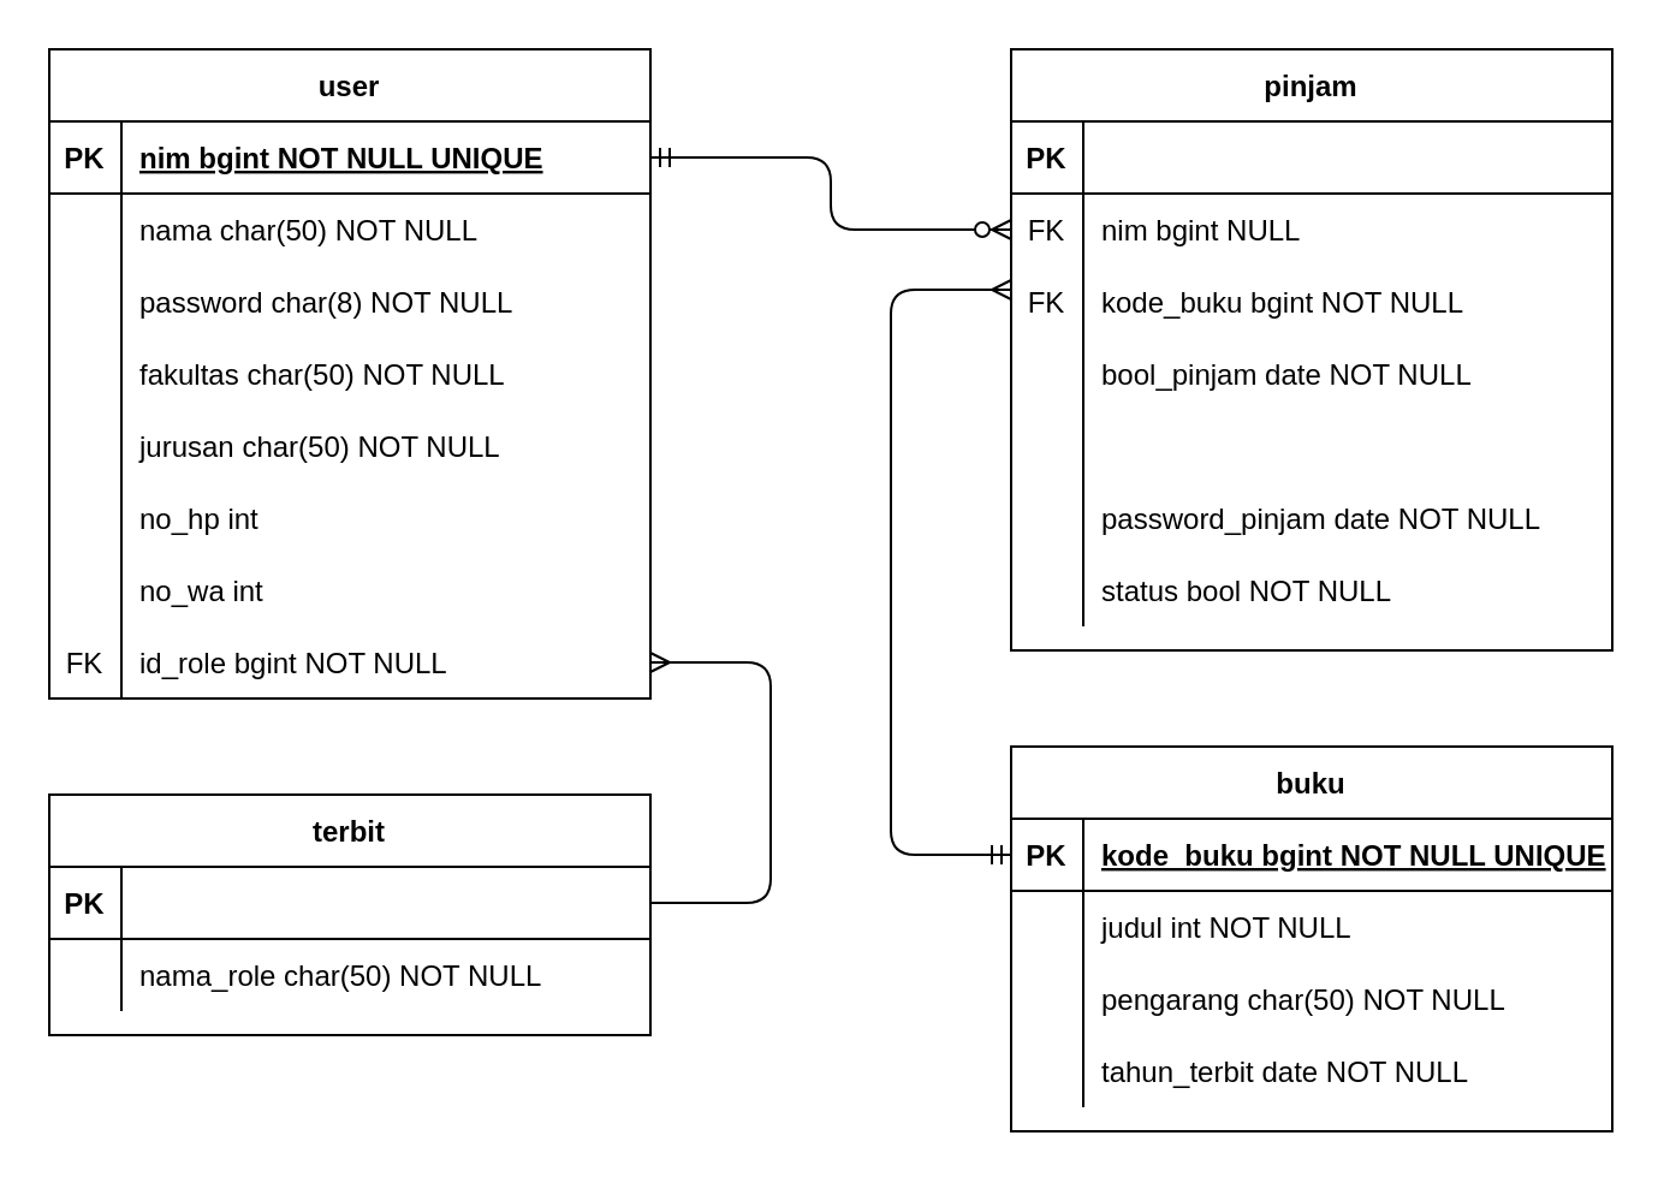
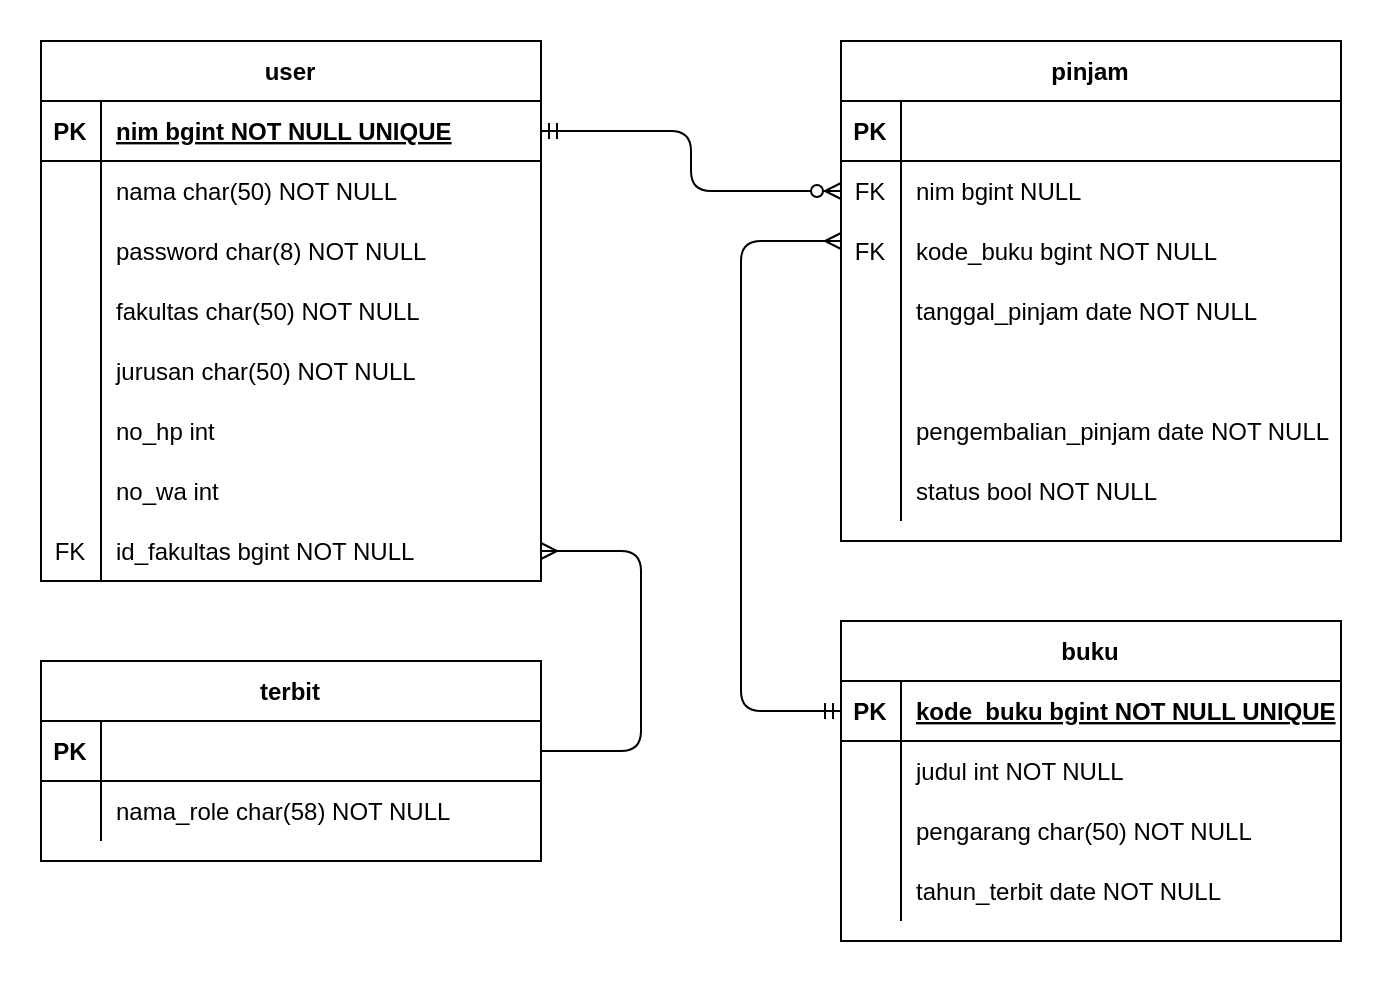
- <mxCell id="38" value="bool_pinjam date NOT NULL" style="shape=partialRectangle;overflow=hidden;connectable=0;fillColor=none;top=0;left=0;bottom=0;right=0;align=left;spacingLeft=6;" parent="36" vertex="1"><mxGeometry x="30" width="220" height="30" as="geometry" /></mxCell>
+ <mxCell id="38" value="tanggal_pinjam date NOT NULL" style="shape=partialRectangle;overflow=hidden;connectable=0;fillColor=none;top=0;left=0;bottom=0;right=0;align=left;spacingLeft=6;" parent="36" vertex="1"><mxGeometry x="30" width="220" height="30" as="geometry" /></mxCell>
- <mxCell id="43" value="password_pinjam date NOT NULL" style="shape=partialRectangle;overflow=hidden;connectable=0;fillColor=none;top=0;left=0;bottom=0;right=0;align=left;spacingLeft=6;" parent="41" vertex="1"><mxGeometry x="30" width="220" height="30" as="geometry" /></mxCell>
+ <mxCell id="43" value="pengembalian_pinjam date NOT NULL" style="shape=partialRectangle;overflow=hidden;connectable=0;fillColor=none;top=0;left=0;bottom=0;right=0;align=left;spacingLeft=6;" parent="41" vertex="1"><mxGeometry x="30" width="220" height="30" as="geometry" /></mxCell>
- <mxCell id="26" value="id_role bgint NOT NULL" style="shape=partialRectangle;overflow=hidden;connectable=0;fillColor=none;top=0;left=0;bottom=0;right=0;align=left;spacingLeft=6;" vertex="1" parent="24"><mxGeometry x="30" width="220" height="30" as="geometry" /></mxCell>
+ <mxCell id="26" value="id_fakultas bgint NOT NULL" style="shape=partialRectangle;overflow=hidden;connectable=0;fillColor=none;top=0;left=0;bottom=0;right=0;align=left;spacingLeft=6;" vertex="1" parent="24"><mxGeometry x="30" width="220" height="30" as="geometry" /></mxCell>
- <mxCell id="68" value="nama_role char(50) NOT NULL" style="shape=partialRectangle;overflow=hidden;connectable=0;fillColor=none;top=0;left=0;bottom=0;right=0;align=left;spacingLeft=6;" parent="66" vertex="1"><mxGeometry x="30" width="220" height="30" as="geometry" /></mxCell>
+ <mxCell id="68" value="nama_role char(58) NOT NULL" style="shape=partialRectangle;overflow=hidden;connectable=0;fillColor=none;top=0;left=0;bottom=0;right=0;align=left;spacingLeft=6;" parent="66" vertex="1"><mxGeometry x="30" width="220" height="30" as="geometry" /></mxCell>
